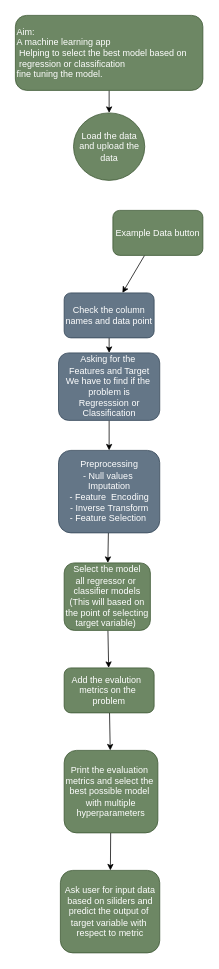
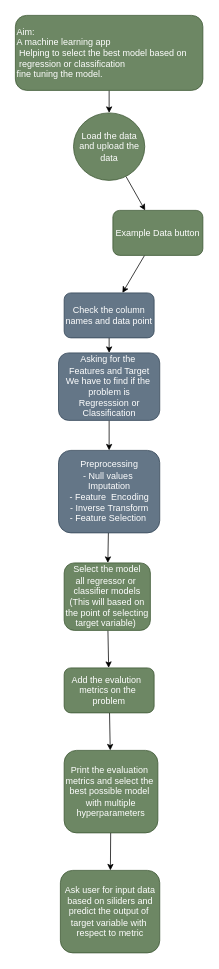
+ <mxCell id="4" value="" style="edgeStyle=none;html=1;" edge="1" parent="1" source="5" target="7"><mxGeometry relative="1" as="geometry" /></mxCell>
